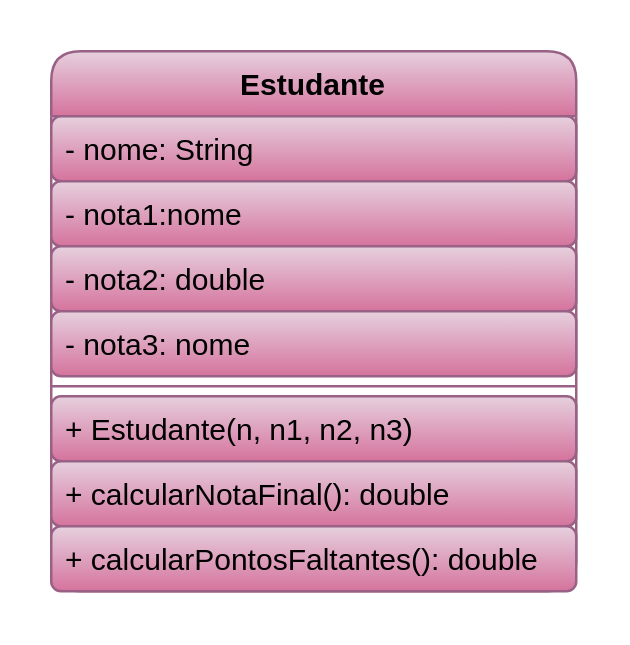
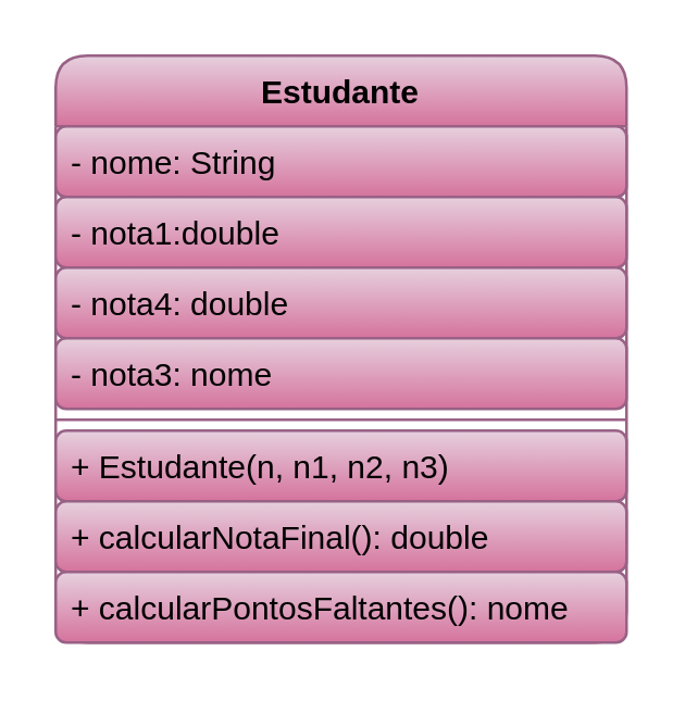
- <mxCell id="4" value="- nota1:nome" style="text;strokeColor=#996185;fillColor=#e6d0de;align=left;verticalAlign=top;spacingLeft=4;spacingRight=4;overflow=hidden;rotatable=0;points=[[0,0.5],[1,0.5]];portConstraint=eastwest;whiteSpace=wrap;html=1;gradientColor=#d5739d;rounded=1;" vertex="1" parent="2"><mxGeometry y="52" width="210" height="26" as="geometry" /></mxCell>
+ <mxCell id="4" value="- nota1:double" style="text;strokeColor=#996185;fillColor=#e6d0de;align=left;verticalAlign=top;spacingLeft=4;spacingRight=4;overflow=hidden;rotatable=0;points=[[0,0.5],[1,0.5]];portConstraint=eastwest;whiteSpace=wrap;html=1;gradientColor=#d5739d;rounded=1;" vertex="1" parent="2"><mxGeometry y="52" width="210" height="26" as="geometry" /></mxCell>
- <mxCell id="5" value="- nota2: double" style="text;strokeColor=#996185;fillColor=#e6d0de;align=left;verticalAlign=top;spacingLeft=4;spacingRight=4;overflow=hidden;rotatable=0;points=[[0,0.5],[1,0.5]];portConstraint=eastwest;whiteSpace=wrap;html=1;gradientColor=#d5739d;rounded=1;" vertex="1" parent="2"><mxGeometry y="78" width="210" height="26" as="geometry" /></mxCell>
+ <mxCell id="5" value="- nota4: double" style="text;strokeColor=#996185;fillColor=#e6d0de;align=left;verticalAlign=top;spacingLeft=4;spacingRight=4;overflow=hidden;rotatable=0;points=[[0,0.5],[1,0.5]];portConstraint=eastwest;whiteSpace=wrap;html=1;gradientColor=#d5739d;rounded=1;" vertex="1" parent="2"><mxGeometry y="78" width="210" height="26" as="geometry" /></mxCell>
- <mxCell id="10" value="+ calcularPontosFaltantes(): double" style="text;strokeColor=#996185;fillColor=#e6d0de;align=left;verticalAlign=top;spacingLeft=4;spacingRight=4;overflow=hidden;rotatable=0;points=[[0,0.5],[1,0.5]];portConstraint=eastwest;whiteSpace=wrap;html=1;gradientColor=#d5739d;rounded=1;" vertex="1" parent="2"><mxGeometry y="190" width="210" height="26" as="geometry" /></mxCell>
+ <mxCell id="10" value="+ calcularPontosFaltantes(): nome" style="text;strokeColor=#996185;fillColor=#e6d0de;align=left;verticalAlign=top;spacingLeft=4;spacingRight=4;overflow=hidden;rotatable=0;points=[[0,0.5],[1,0.5]];portConstraint=eastwest;whiteSpace=wrap;html=1;gradientColor=#d5739d;rounded=1;" vertex="1" parent="2"><mxGeometry y="190" width="210" height="26" as="geometry" /></mxCell>
